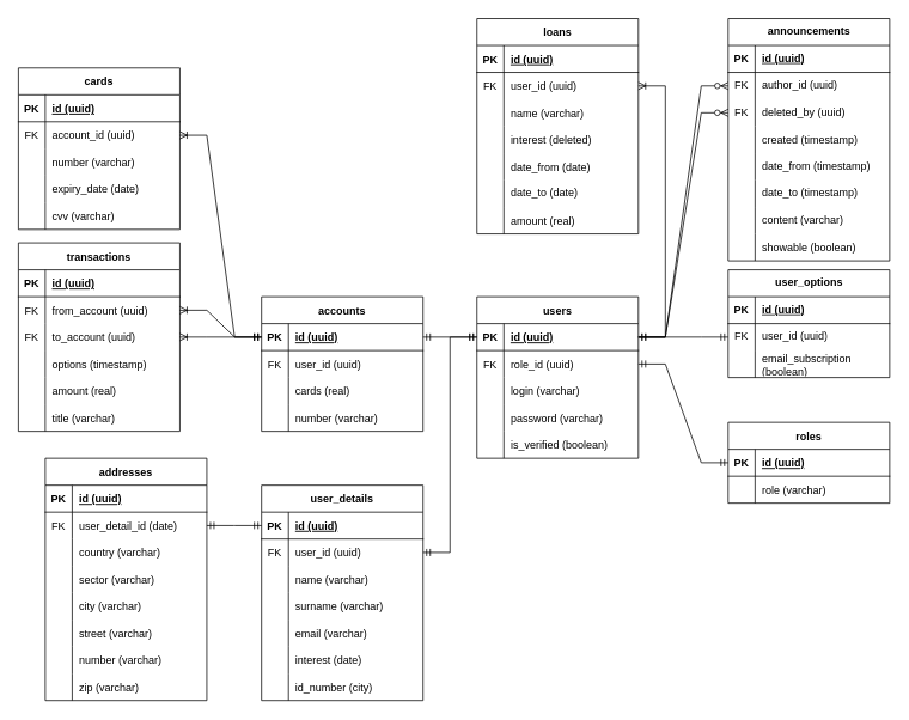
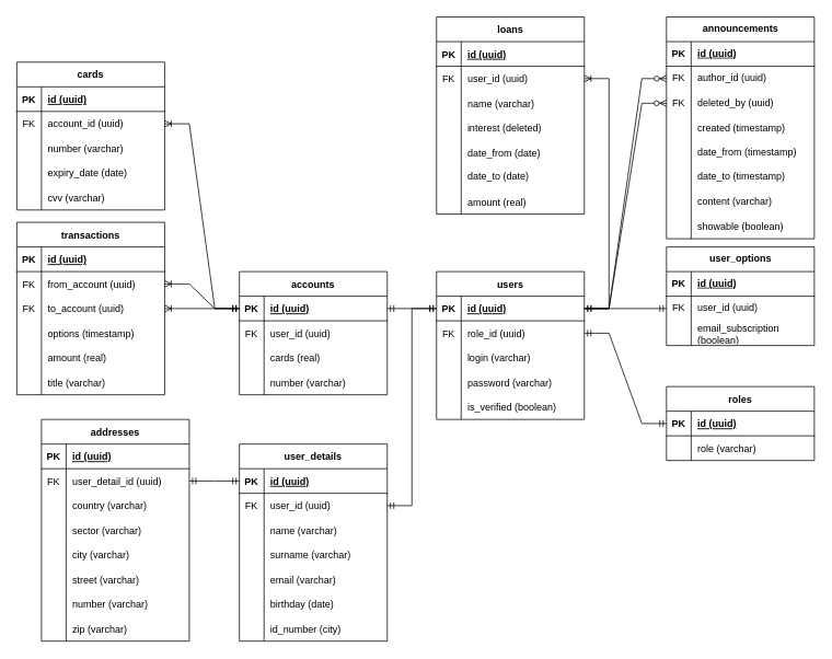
- <mxCell id="123" value="user_detail_id (date)" style="shape=partialRectangle;connectable=0;fillColor=none;top=0;left=0;bottom=0;right=0;align=left;spacingLeft=6;overflow=hidden;" parent="121" vertex="1"><mxGeometry x="30" width="150" height="30" as="geometry"><mxRectangle width="150" height="30" as="alternateBounds" /></mxGeometry></mxCell>
+ <mxCell id="123" value="user_detail_id (uuid)" style="shape=partialRectangle;connectable=0;fillColor=none;top=0;left=0;bottom=0;right=0;align=left;spacingLeft=6;overflow=hidden;" parent="121" vertex="1"><mxGeometry x="30" width="150" height="30" as="geometry"><mxRectangle width="150" height="30" as="alternateBounds" /></mxGeometry></mxCell>
- <mxCell id="78" value="interest (date)" style="shape=partialRectangle;connectable=0;fillColor=none;top=0;left=0;bottom=0;right=0;align=left;spacingLeft=6;overflow=hidden;" parent="76" vertex="1"><mxGeometry x="30" width="150" height="30" as="geometry"><mxRectangle width="150" height="30" as="alternateBounds" /></mxGeometry></mxCell>
+ <mxCell id="78" value="birthday (date)" style="shape=partialRectangle;connectable=0;fillColor=none;top=0;left=0;bottom=0;right=0;align=left;spacingLeft=6;overflow=hidden;" parent="76" vertex="1"><mxGeometry x="30" width="150" height="30" as="geometry"><mxRectangle width="150" height="30" as="alternateBounds" /></mxGeometry></mxCell>
